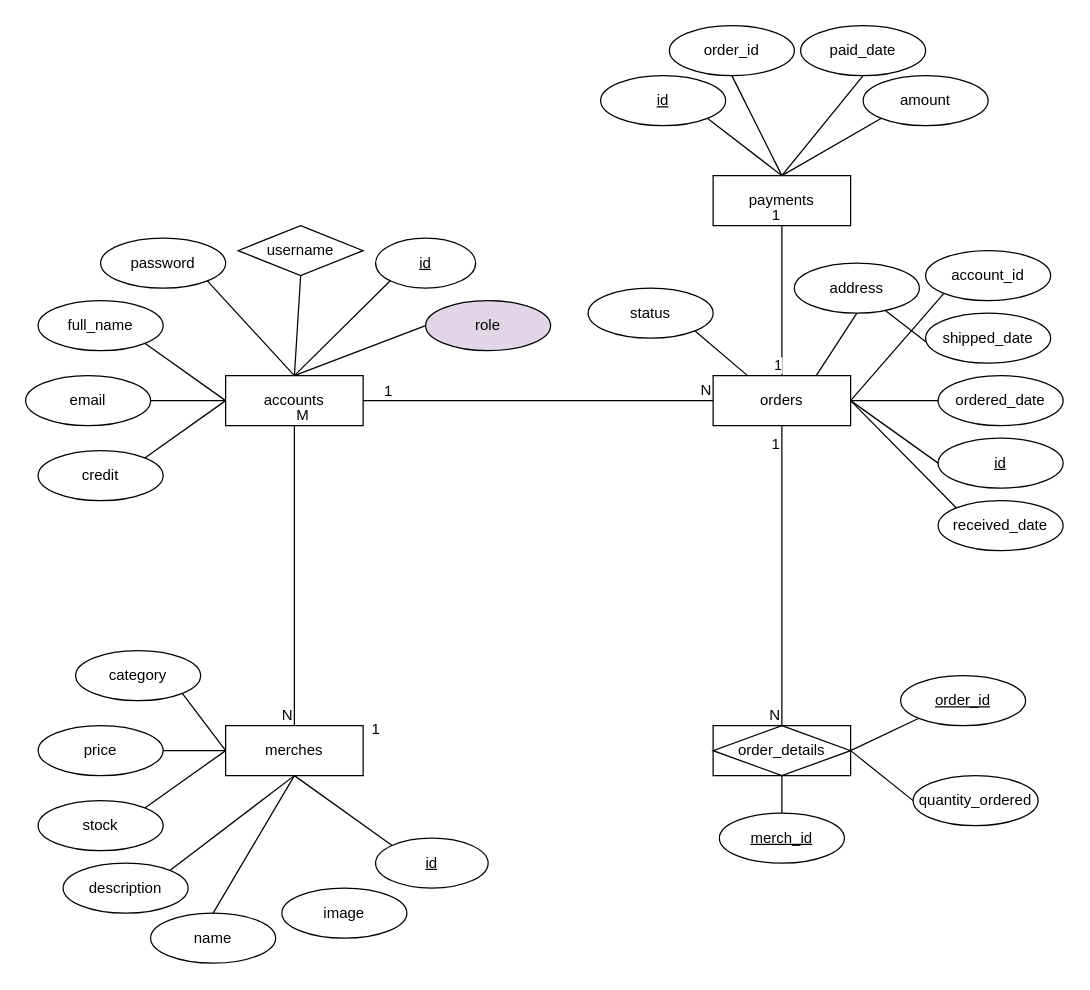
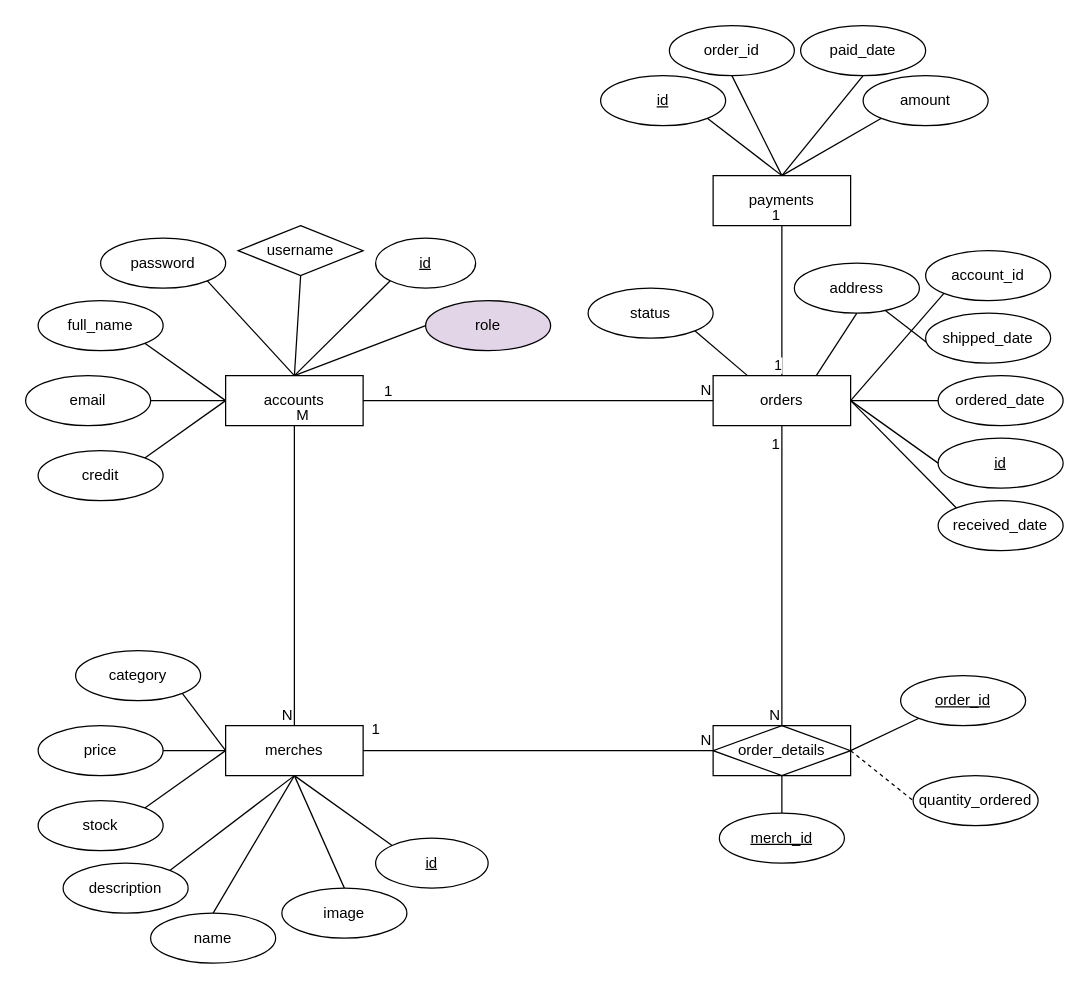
+ <mxCell id="57" value="" style="endArrow=none;html=1;rounded=0;exitX=1;exitY=0.5;exitDx=0;exitDy=0;entryX=0;entryY=0.5;entryDx=0;entryDy=0;" parent="1" source="15" target="44" edge="1"><mxGeometry relative="1" as="geometry"><mxPoint x="460" y="580" as="sourcePoint" /><mxPoint x="620" y="580" as="targetPoint" /></mxGeometry></mxCell>
+ <mxCell id="58" value="N" style="resizable=0;html=1;whiteSpace=wrap;align=right;verticalAlign=bottom;" parent="57" connectable="0" vertex="1"><mxGeometry x="1" relative="1" as="geometry" /></mxCell>
- <mxCell id="51" value="" style="endArrow=none;html=1;rounded=0;exitX=1;exitY=0.5;exitDx=0;exitDy=0;entryX=0;entryY=0.5;entryDx=0;entryDy=0;" parent="1" source="44" target="50" edge="1"><mxGeometry relative="1" as="geometry"><mxPoint x="540" y="740" as="sourcePoint" /><mxPoint x="700" y="740" as="targetPoint" /></mxGeometry></mxCell>
+ <mxCell id="51" value="" style="endArrow=none;html=1;rounded=0;exitX=1;exitY=0.5;exitDx=0;exitDy=0;entryX=0;entryY=0.5;entryDx=0;entryDy=0;dashed=1;" parent="1" source="44" target="50" edge="1"><mxGeometry relative="1" as="geometry"><mxPoint x="540" y="740" as="sourcePoint" /><mxPoint x="700" y="740" as="targetPoint" /></mxGeometry></mxCell>
+ <mxCell id="63" value="" style="endArrow=none;html=1;rounded=0;exitX=0.5;exitY=0;exitDx=0;exitDy=0;entryX=0.5;entryY=1;entryDx=0;entryDy=0;" parent="1" source="62" target="15" edge="1"><mxGeometry relative="1" as="geometry"><mxPoint x="310" y="790" as="sourcePoint" /><mxPoint x="470" y="790" as="targetPoint" /></mxGeometry></mxCell>
